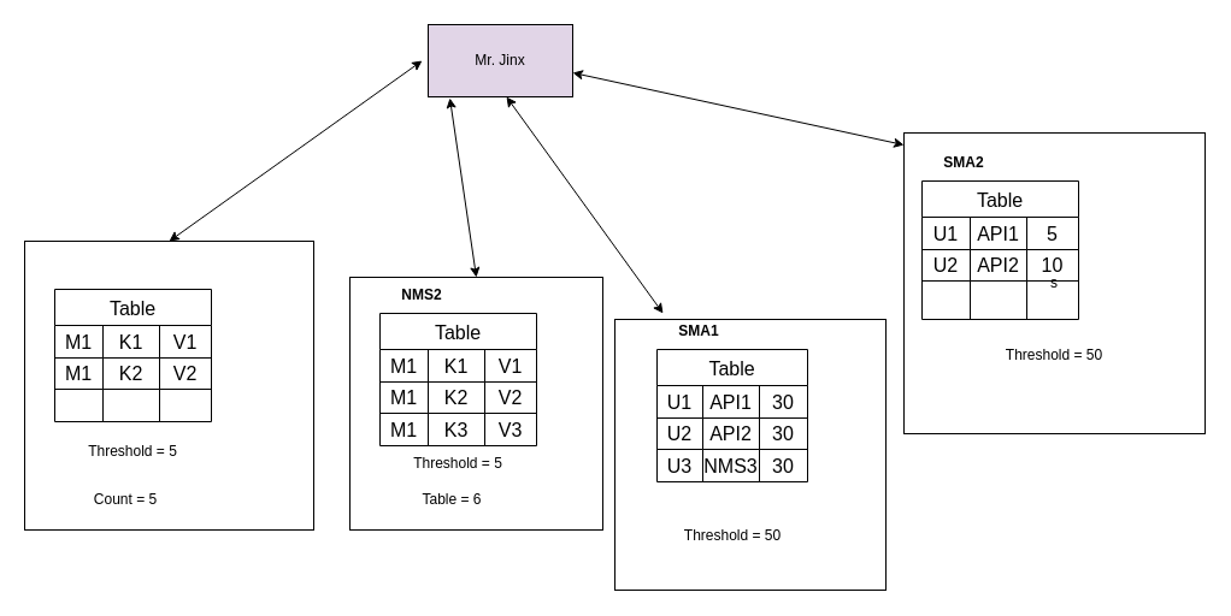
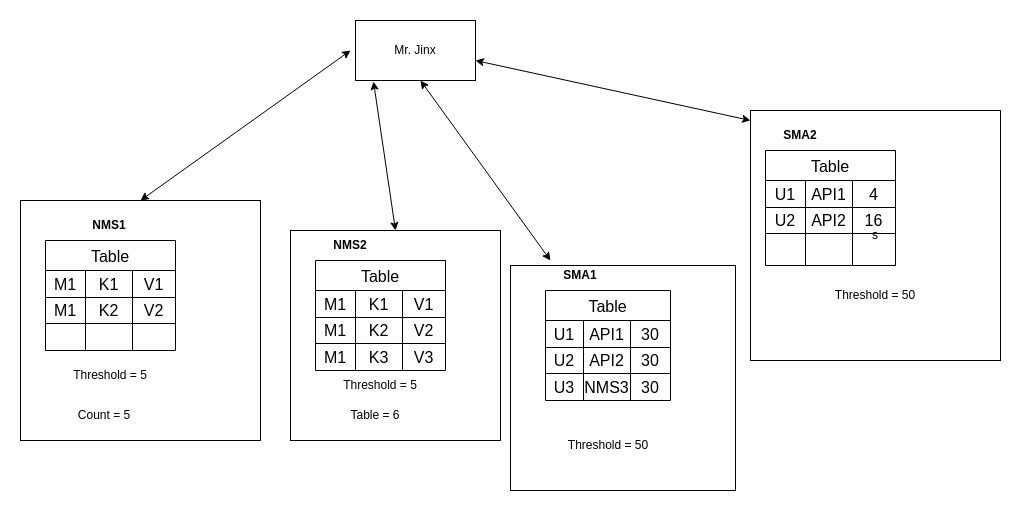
- <mxCell id="62" value="Mr. Jinx" style="rounded=0;whiteSpace=wrap;html=1;fillColor=#e1d5e7;" vertex="1" parent="1"><mxGeometry x="355" y="20" width="120" height="60" as="geometry" /></mxCell>
+ <mxCell id="62" value="Mr. Jinx" style="rounded=0;whiteSpace=wrap;html=1;" vertex="1" parent="1"><mxGeometry x="355" y="20" width="120" height="60" as="geometry" /></mxCell>
- <mxCell id="49" value="5" style="shape=partialRectangle;html=1;whiteSpace=wrap;connectable=0;strokeColor=inherit;overflow=hidden;fillColor=none;top=0;left=0;bottom=0;right=0;pointerEvents=1;fontSize=16;" vertex="1" parent="46"><mxGeometry x="87" width="43" height="27" as="geometry"><mxRectangle width="43" height="27" as="alternateBounds" /></mxGeometry></mxCell>
+ <mxCell id="49" value="4" style="shape=partialRectangle;html=1;whiteSpace=wrap;connectable=0;strokeColor=inherit;overflow=hidden;fillColor=none;top=0;left=0;bottom=0;right=0;pointerEvents=1;fontSize=16;" vertex="1" parent="46"><mxGeometry x="87" width="43" height="27" as="geometry"><mxRectangle width="43" height="27" as="alternateBounds" /></mxGeometry></mxCell>
- <mxCell id="53" value="10" style="shape=partialRectangle;html=1;whiteSpace=wrap;connectable=0;strokeColor=inherit;overflow=hidden;fillColor=none;top=0;left=0;bottom=0;right=0;pointerEvents=1;fontSize=16;" vertex="1" parent="50"><mxGeometry x="87" width="43" height="26" as="geometry"><mxRectangle width="43" height="26" as="alternateBounds" /></mxGeometry></mxCell>
+ <mxCell id="53" value="16" style="shape=partialRectangle;html=1;whiteSpace=wrap;connectable=0;strokeColor=inherit;overflow=hidden;fillColor=none;top=0;left=0;bottom=0;right=0;pointerEvents=1;fontSize=16;" vertex="1" parent="50"><mxGeometry x="87" width="43" height="26" as="geometry"><mxRectangle width="43" height="26" as="alternateBounds" /></mxGeometry></mxCell>
+ <mxCell id="58" value="&lt;b&gt;NMS1&lt;/b&gt;" style="text;html=1;strokeColor=none;fillColor=none;align=center;verticalAlign=middle;whiteSpace=wrap;rounded=0;" vertex="1" parent="1"><mxGeometry x="79" y="210" width="60" height="30" as="geometry" /></mxCell>
